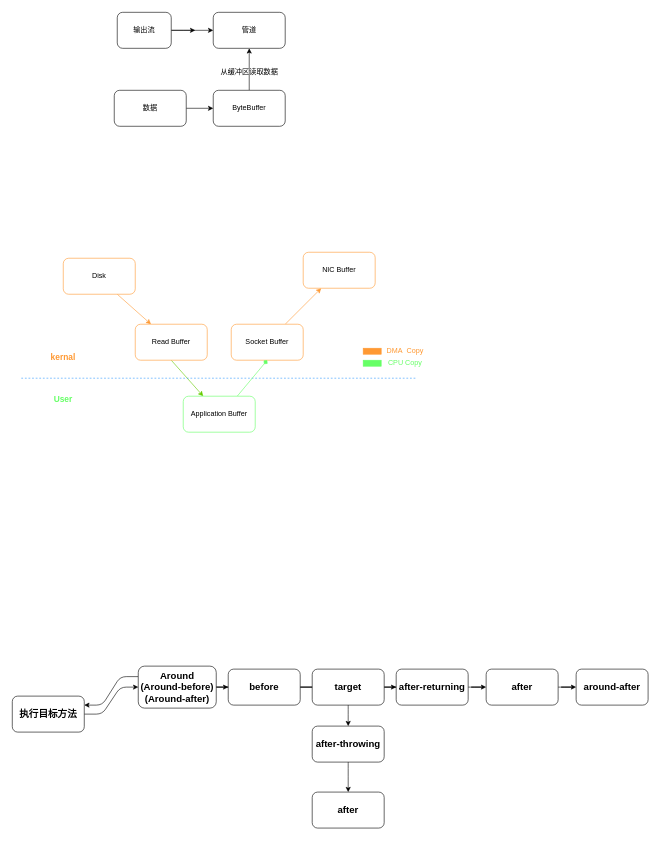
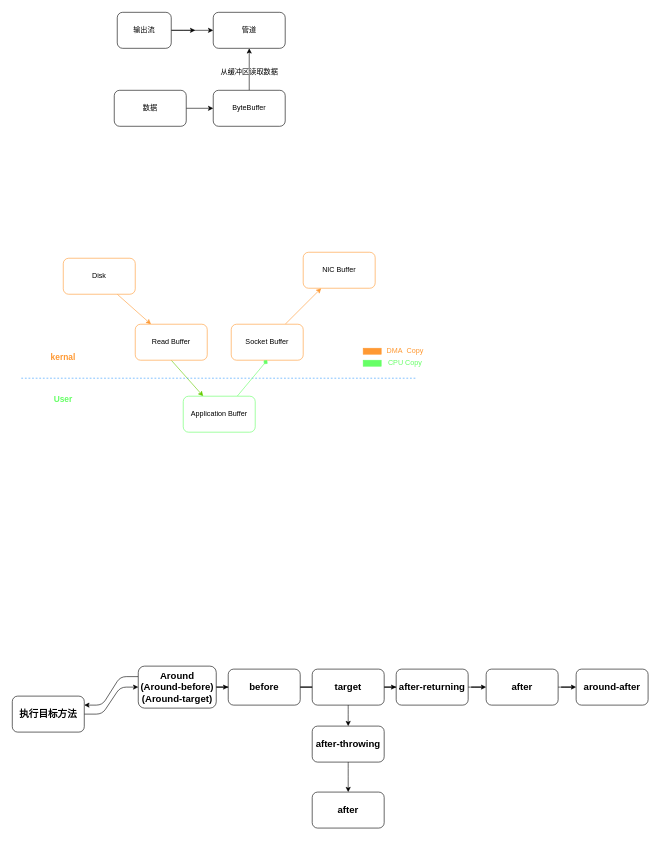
- <mxCell id="31" value="Around&lt;br style=&quot;font-size: 16px;&quot;&gt;(Around-before)&lt;br style=&quot;font-size: 16px;&quot;&gt;(Around-after)" style="whiteSpace=wrap;html=1;rounded=1;fontStyle=1;fontSize=16;" vertex="1" parent="1"><mxGeometry x="230" y="1110" width="130" height="70" as="geometry" /></mxCell>
+ <mxCell id="31" value="Around&lt;br style=&quot;font-size: 16px;&quot;&gt;(Around-before)&lt;br style=&quot;font-size: 16px;&quot;&gt;(Around-target)" style="whiteSpace=wrap;html=1;rounded=1;fontStyle=1;fontSize=16;" vertex="1" parent="1"><mxGeometry x="230" y="1110" width="130" height="70" as="geometry" /></mxCell>
